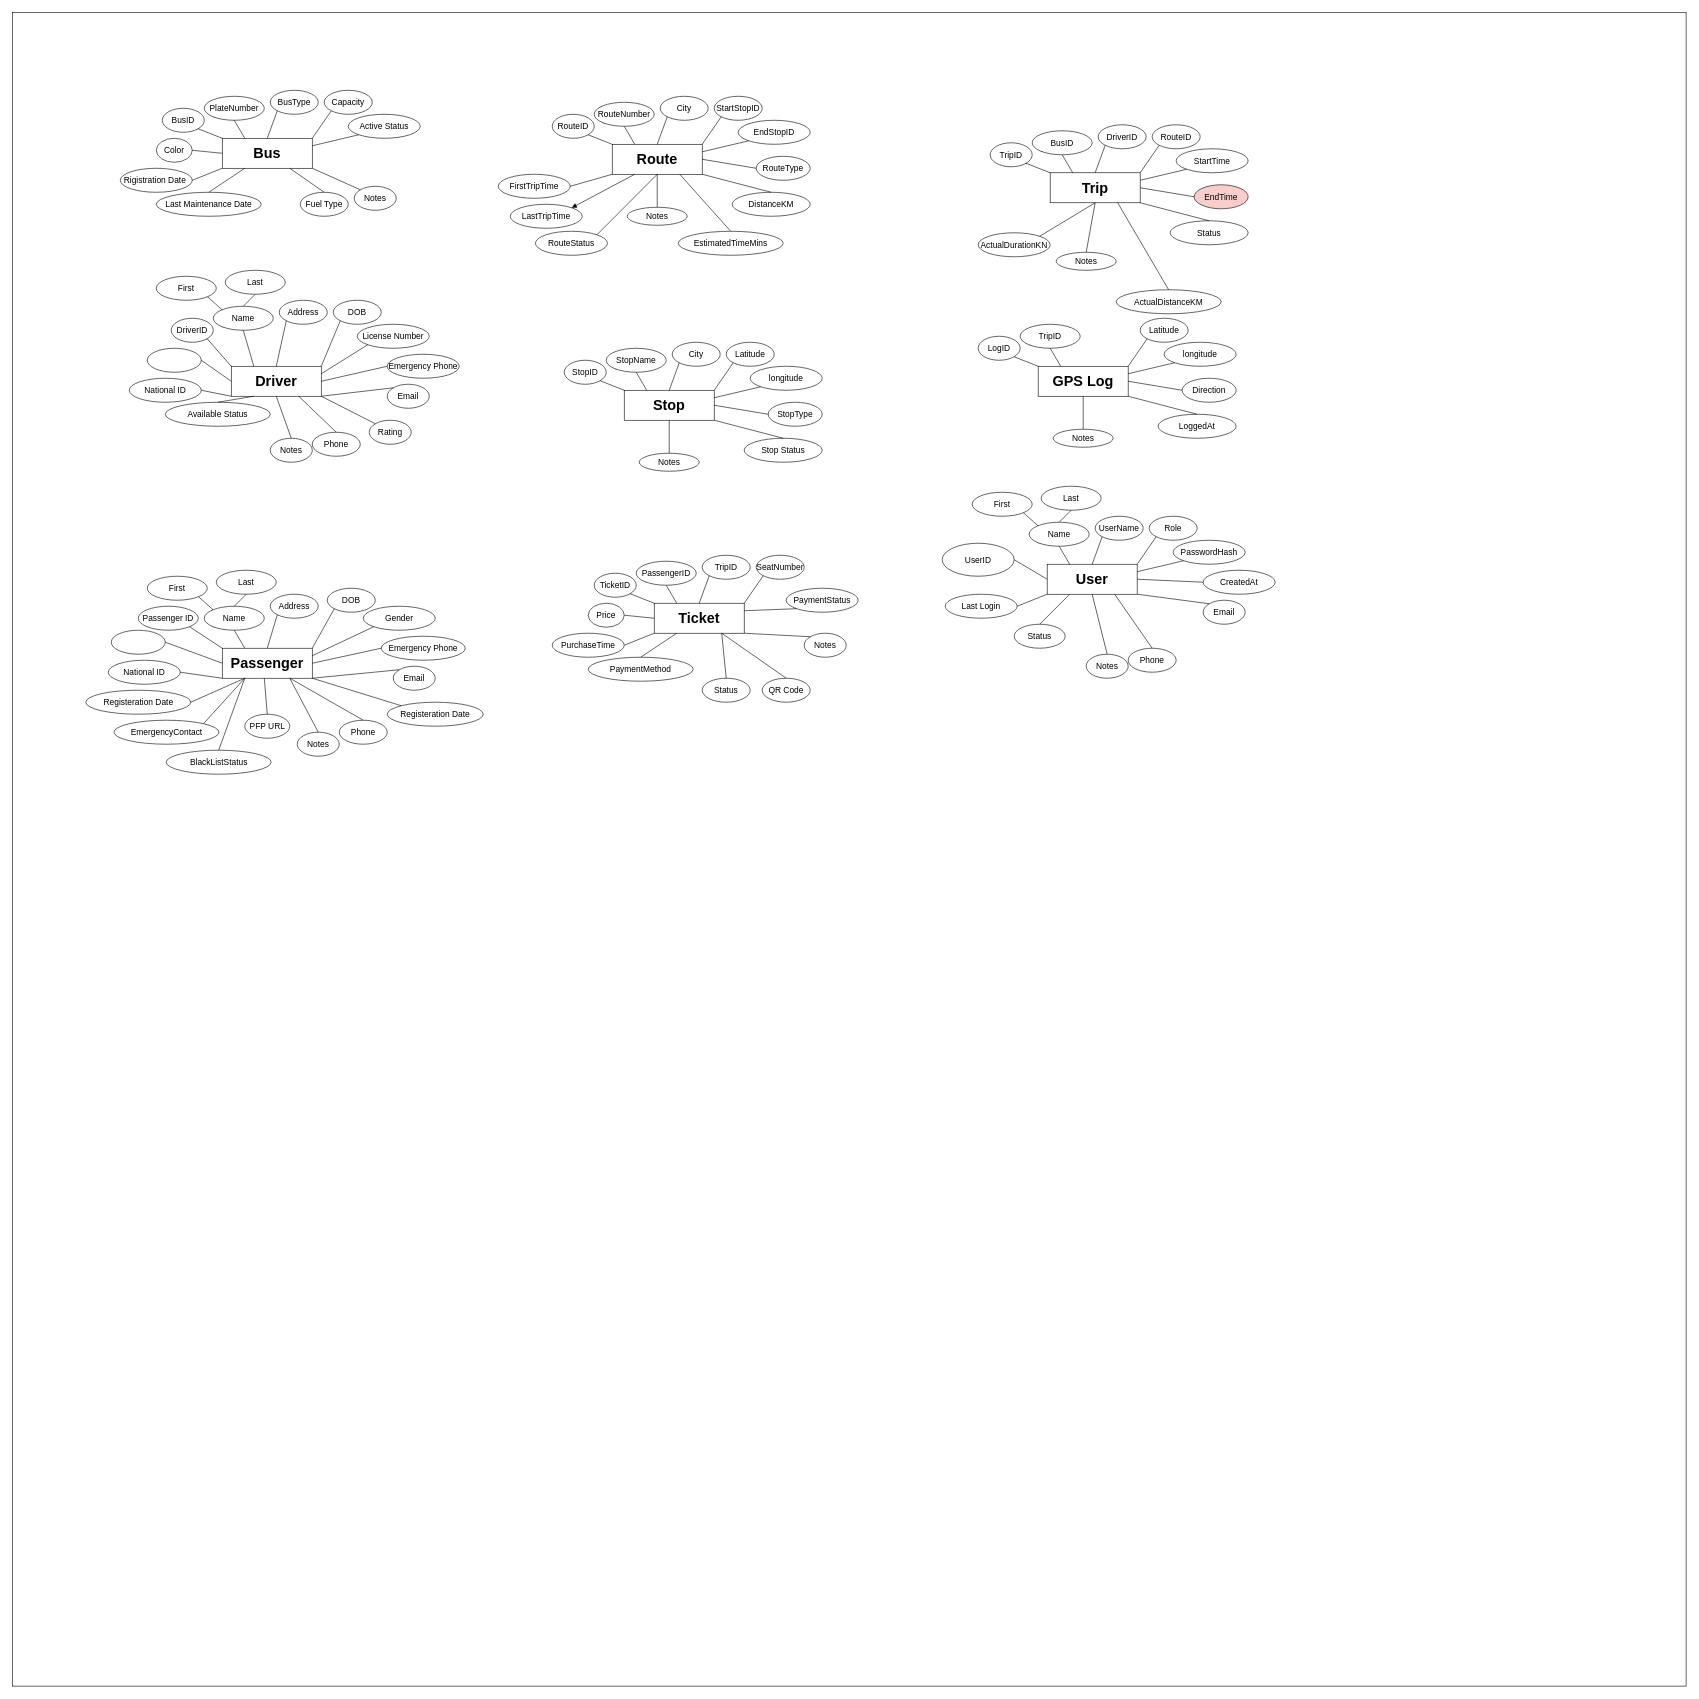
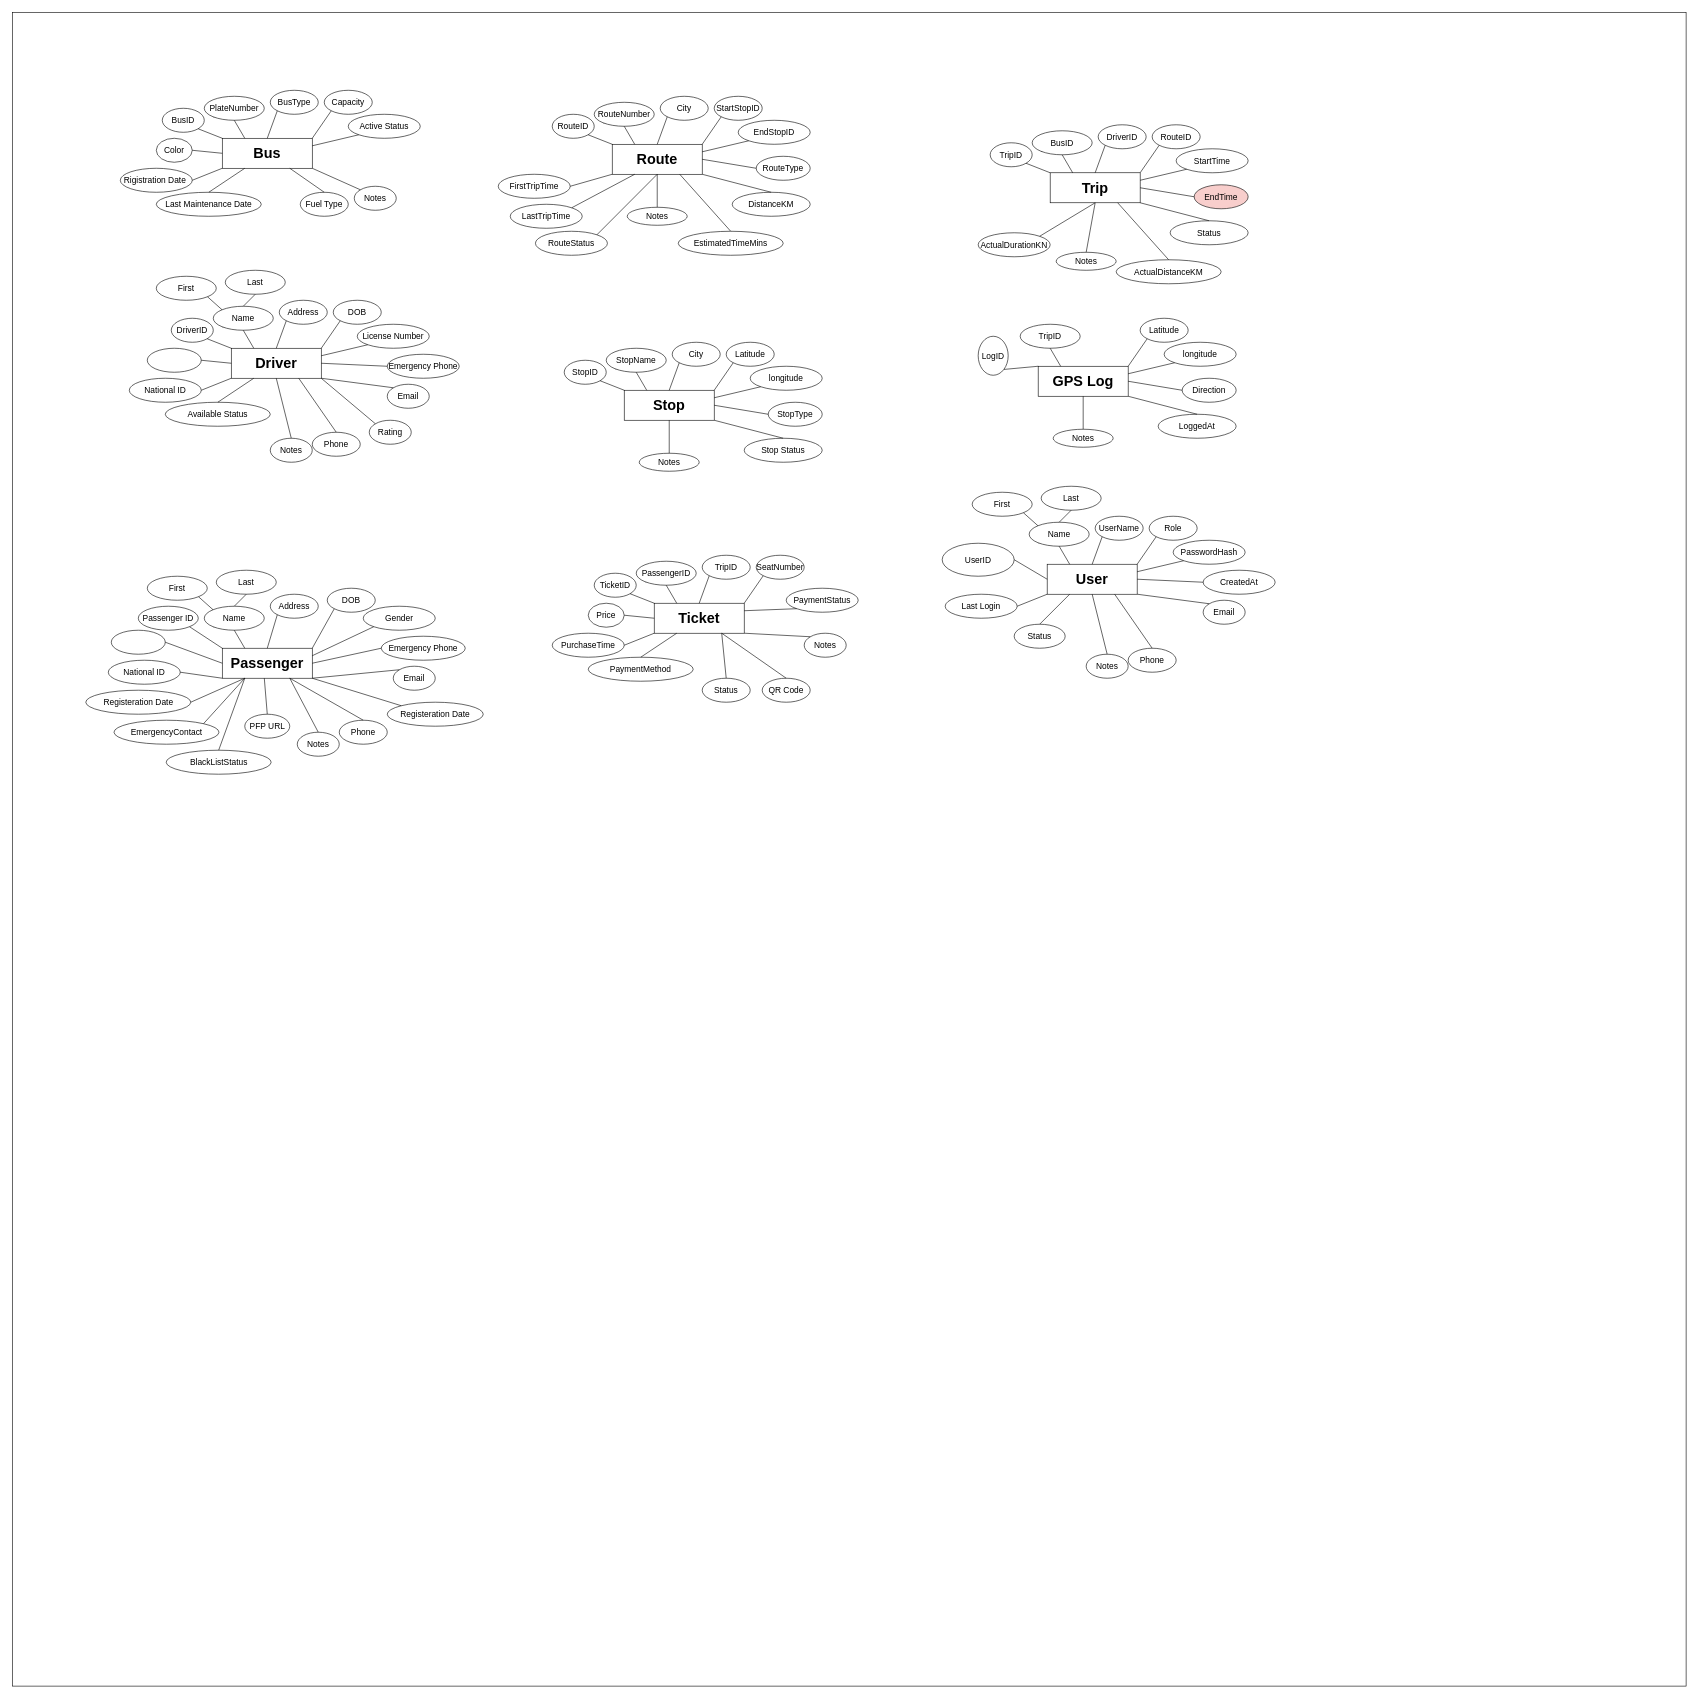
- <mxCell id="78" value="" style="endArrow=block;html=1;rounded=0;exitX=0.25;exitY=1;exitDx=0;exitDy=0;entryX=1;entryY=0;entryDx=0;entryDy=0;" edge="1" parent="1" target="77" source="57"><mxGeometry width="50" height="50" relative="1" as="geometry"><mxPoint x="1040" y="350" as="sourcePoint" /><mxPoint x="990" y="370" as="targetPoint" /></mxGeometry></mxCell>
+ <mxCell id="78" value="" style="endArrow=none;html=1;rounded=0;exitX=0.25;exitY=1;exitDx=0;exitDy=0;entryX=1;entryY=0;entryDx=0;entryDy=0;" edge="1" parent="1" target="77" source="57"><mxGeometry width="50" height="50" relative="1" as="geometry"><mxPoint x="1040" y="350" as="sourcePoint" /><mxPoint x="990" y="370" as="targetPoint" /></mxGeometry></mxCell>
- <mxCell id="109" value="&lt;span style=&quot;font-size: 14px;&quot;&gt;ActualDistanceKM&lt;/span&gt;" style="ellipse;whiteSpace=wrap;html=1;" vertex="1" parent="1"><mxGeometry x="1860" y="482.5" width="175" height="40" as="geometry" /></mxCell>
+ <mxCell id="109" value="&lt;span style=&quot;font-size: 14px;&quot;&gt;ActualDistanceKM&lt;/span&gt;" style="ellipse;whiteSpace=wrap;html=1;" vertex="1" parent="1"><mxGeometry x="1860" y="432.5" width="175" height="40" as="geometry" /></mxCell>
- <mxCell id="124" value="&lt;font style=&quot;font-size: 14px;&quot;&gt;LogID&lt;/font&gt;" style="ellipse;whiteSpace=wrap;html=1;" vertex="1" parent="1"><mxGeometry x="1630" y="560" width="70" height="40" as="geometry" /></mxCell>
+ <mxCell id="124" value="&lt;font style=&quot;font-size: 14px;&quot;&gt;LogID&lt;/font&gt;" style="ellipse;whiteSpace=wrap;html=1;" vertex="1" parent="1"><mxGeometry x="1630" y="560" width="50" height="65" as="geometry" /></mxCell>
- <mxCell id="25" value="&lt;font style=&quot;font-size: 24px;&quot;&gt;&lt;b style=&quot;&quot;&gt;Driver&lt;/b&gt;&lt;/font&gt;" style="rounded=0;whiteSpace=wrap;html=1;" vertex="1" parent="1"><mxGeometry x="385" y="610" width="150" height="50" as="geometry" /></mxCell>
+ <mxCell id="25" value="&lt;font style=&quot;font-size: 24px;&quot;&gt;&lt;b style=&quot;&quot;&gt;Driver&lt;/b&gt;&lt;/font&gt;" style="rounded=0;whiteSpace=wrap;html=1;" vertex="1" parent="1"><mxGeometry x="385" y="580" width="150" height="50" as="geometry" /></mxCell>
